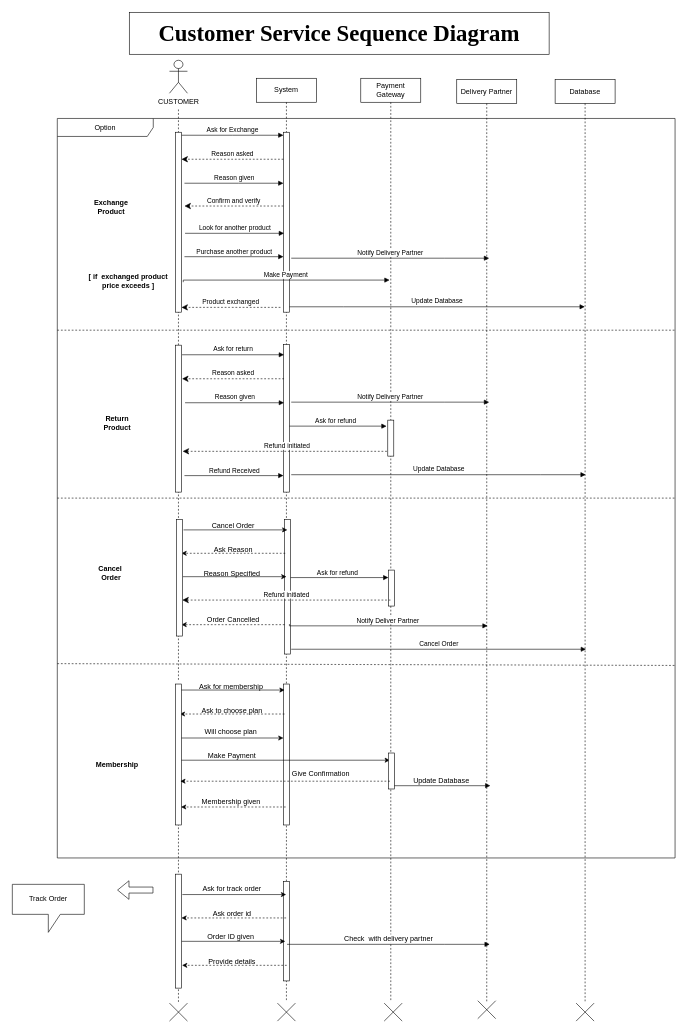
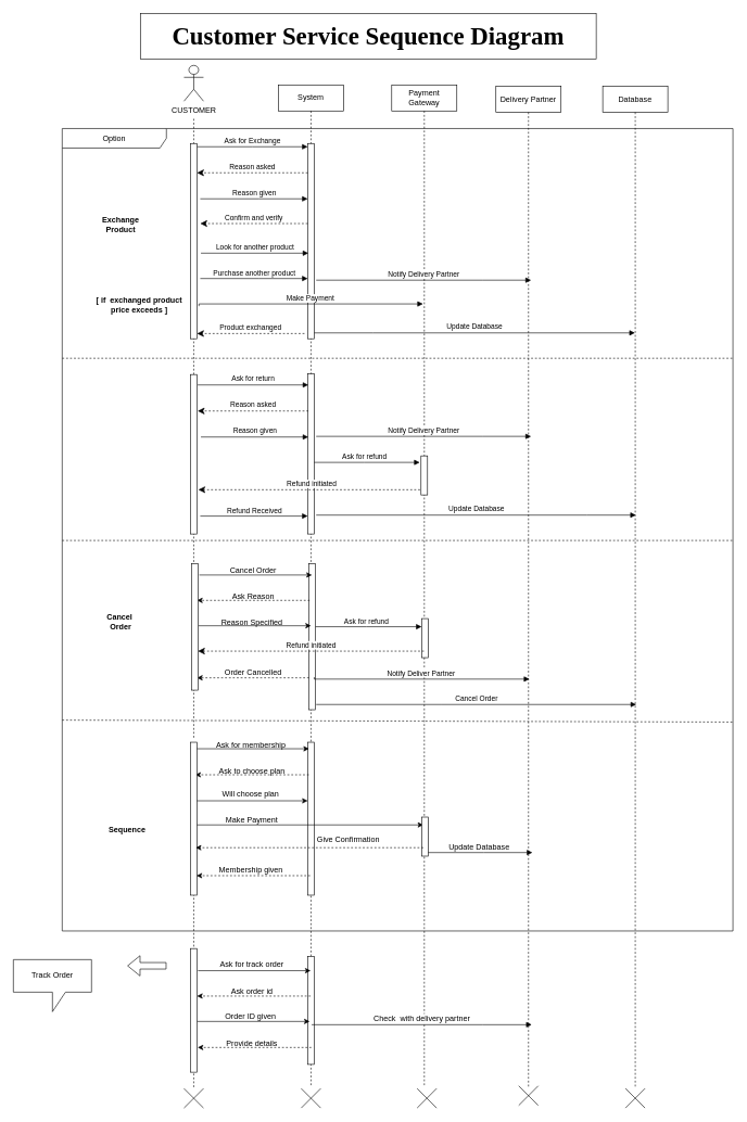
- <mxCell id="46" value="Return Product" style="text;html=1;strokeColor=none;fillColor=none;align=center;verticalAlign=middle;whiteSpace=wrap;rounded=0;fontStyle=1" parent="44" vertex="1"><mxGeometry x="70" y="493" width="60" height="30" as="geometry" /></mxCell>
- <mxCell id="50" value="Membership" style="text;html=1;strokeColor=none;fillColor=none;align=center;verticalAlign=middle;whiteSpace=wrap;rounded=0;fontStyle=1" parent="44" vertex="1"><mxGeometry x="70" y="1063" width="60" height="30" as="geometry" /></mxCell>
+ <mxCell id="50" value="Sequence" style="text;html=1;strokeColor=none;fillColor=none;align=center;verticalAlign=middle;whiteSpace=wrap;rounded=0;fontStyle=1" parent="44" vertex="1"><mxGeometry x="70" y="1063" width="60" height="30" as="geometry" /></mxCell>
